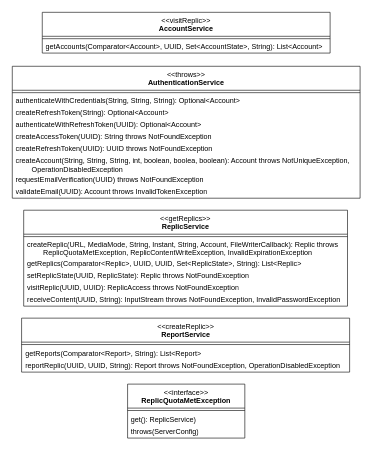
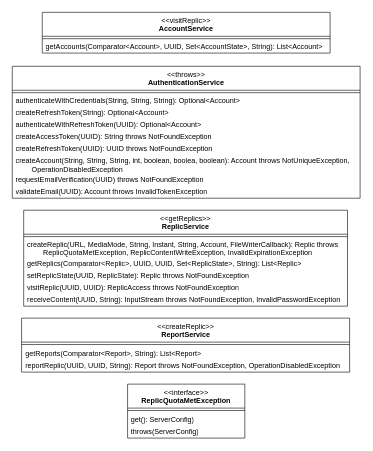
- <mxCell id="28" value="get(): ReplicService)" style="text;html=1;strokeColor=none;fillColor=none;align=left;verticalAlign=middle;spacingLeft=4;spacingRight=4;overflow=hidden;rotatable=0;points=[[0,0.5],[1,0.5]];portConstraint=eastwest;whiteSpace=wrap;" parent="26" vertex="1"><mxGeometry y="48" width="195.5" height="22" as="geometry" /></mxCell>
+ <mxCell id="28" value="get(): ServerConfig)" style="text;html=1;strokeColor=none;fillColor=none;align=left;verticalAlign=middle;spacingLeft=4;spacingRight=4;overflow=hidden;rotatable=0;points=[[0,0.5],[1,0.5]];portConstraint=eastwest;whiteSpace=wrap;" parent="26" vertex="1"><mxGeometry y="48" width="195.5" height="22" as="geometry" /></mxCell>
